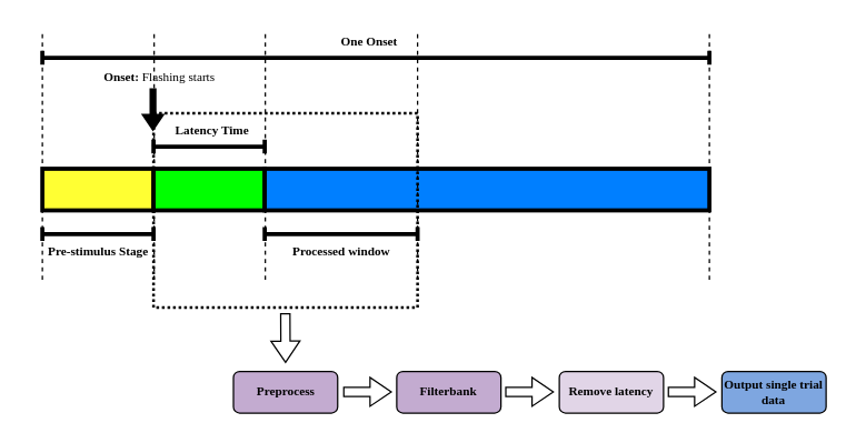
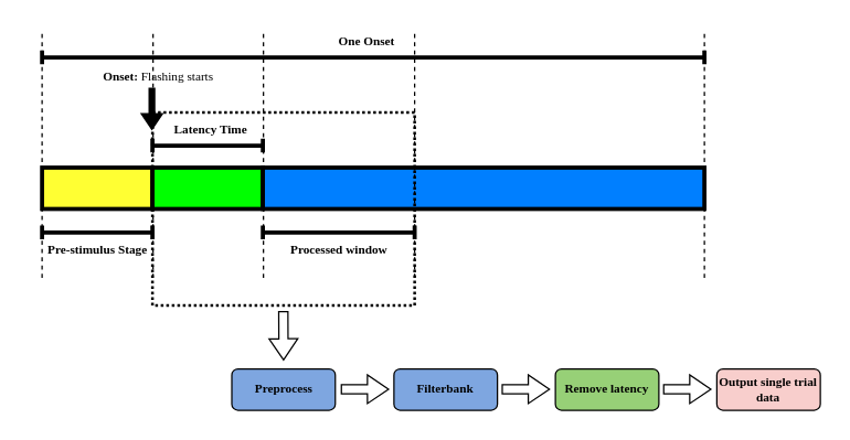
- <mxCell id="22" value="&lt;b&gt;Preprocess&lt;/b&gt;" style="rounded=1;whiteSpace=wrap;html=1;strokeWidth=1;fontFamily=Times New Roman;fontSize=9;fillColor=#C3ABD0;" parent="1" vertex="1"><mxGeometry x="167.5" y="267" width="75" height="30" as="geometry" /></mxCell>
+ <mxCell id="22" value="&lt;b&gt;Preprocess&lt;/b&gt;" style="rounded=1;whiteSpace=wrap;html=1;strokeWidth=1;fontFamily=Times New Roman;fontSize=9;fillColor=#7ea6e0;" parent="1" vertex="1"><mxGeometry x="167.5" y="267" width="75" height="30" as="geometry" /></mxCell>
- <mxCell id="23" value="&lt;b&gt;Filterbank&lt;/b&gt;" style="rounded=1;whiteSpace=wrap;html=1;strokeWidth=1;fontFamily=Times New Roman;fontSize=9;fillColor=#C3ABD0;" parent="1" vertex="1"><mxGeometry x="285" y="267" width="75" height="30" as="geometry" /></mxCell>
+ <mxCell id="23" value="&lt;b&gt;Filterbank&lt;/b&gt;" style="rounded=1;whiteSpace=wrap;html=1;strokeWidth=1;fontFamily=Times New Roman;fontSize=9;fillColor=#7ea6e0;" parent="1" vertex="1"><mxGeometry x="285" y="267" width="75" height="30" as="geometry" /></mxCell>
- <mxCell id="26" value="&lt;b&gt;Remove latency&lt;/b&gt;" style="rounded=1;whiteSpace=wrap;html=1;strokeWidth=1;fontFamily=Times New Roman;fontSize=9;fillColor=#e1d5e7;" parent="1" vertex="1"><mxGeometry x="402" y="267" width="75" height="30" as="geometry" /></mxCell>
+ <mxCell id="26" value="&lt;b&gt;Remove latency&lt;/b&gt;" style="rounded=1;whiteSpace=wrap;html=1;strokeWidth=1;fontFamily=Times New Roman;fontSize=9;fillColor=#97D077;" parent="1" vertex="1"><mxGeometry x="402" y="267" width="75" height="30" as="geometry" /></mxCell>
- <mxCell id="28" value="&lt;b&gt;Output single trial data&lt;/b&gt;" style="rounded=1;whiteSpace=wrap;html=1;strokeWidth=1;fontFamily=Times New Roman;fontSize=9;fillColor=#7EA6E0;" parent="1" vertex="1"><mxGeometry x="519" y="267" width="75" height="30" as="geometry" /></mxCell>
+ <mxCell id="28" value="&lt;b&gt;Output single trial data&lt;/b&gt;" style="rounded=1;whiteSpace=wrap;html=1;strokeWidth=1;fontFamily=Times New Roman;fontSize=9;fillColor=#f8cecc;" parent="1" vertex="1"><mxGeometry x="519" y="267" width="75" height="30" as="geometry" /></mxCell>
